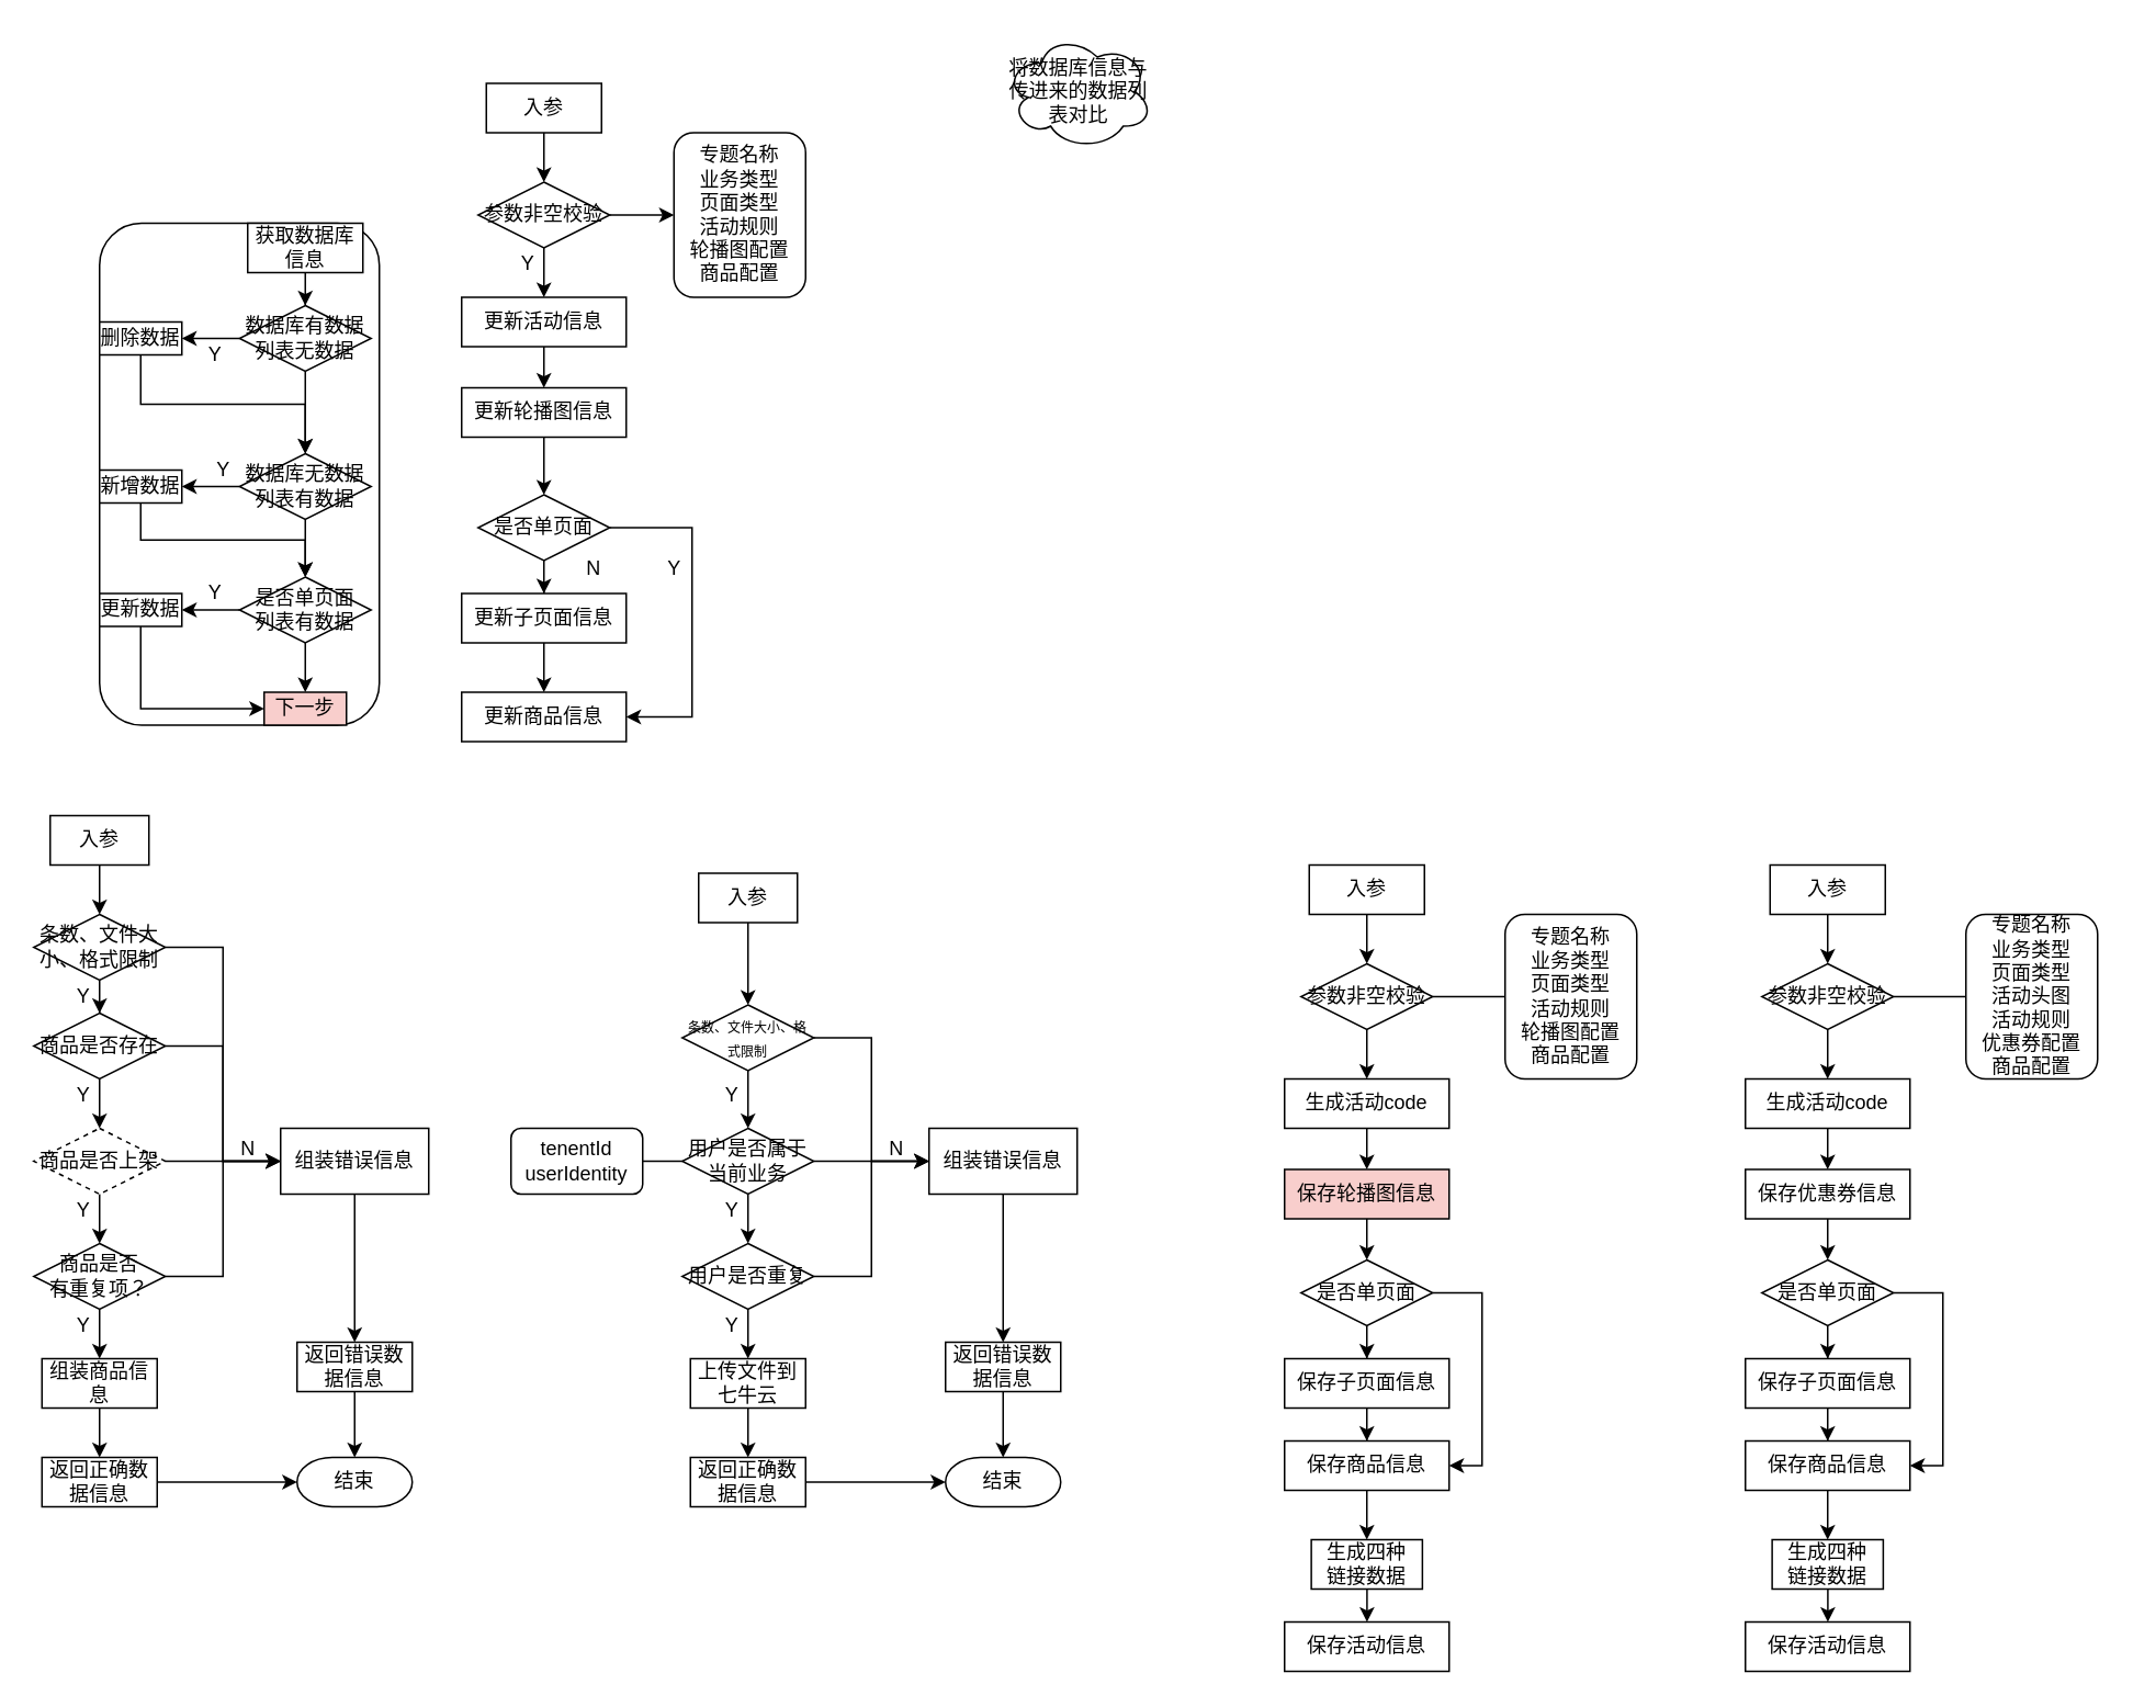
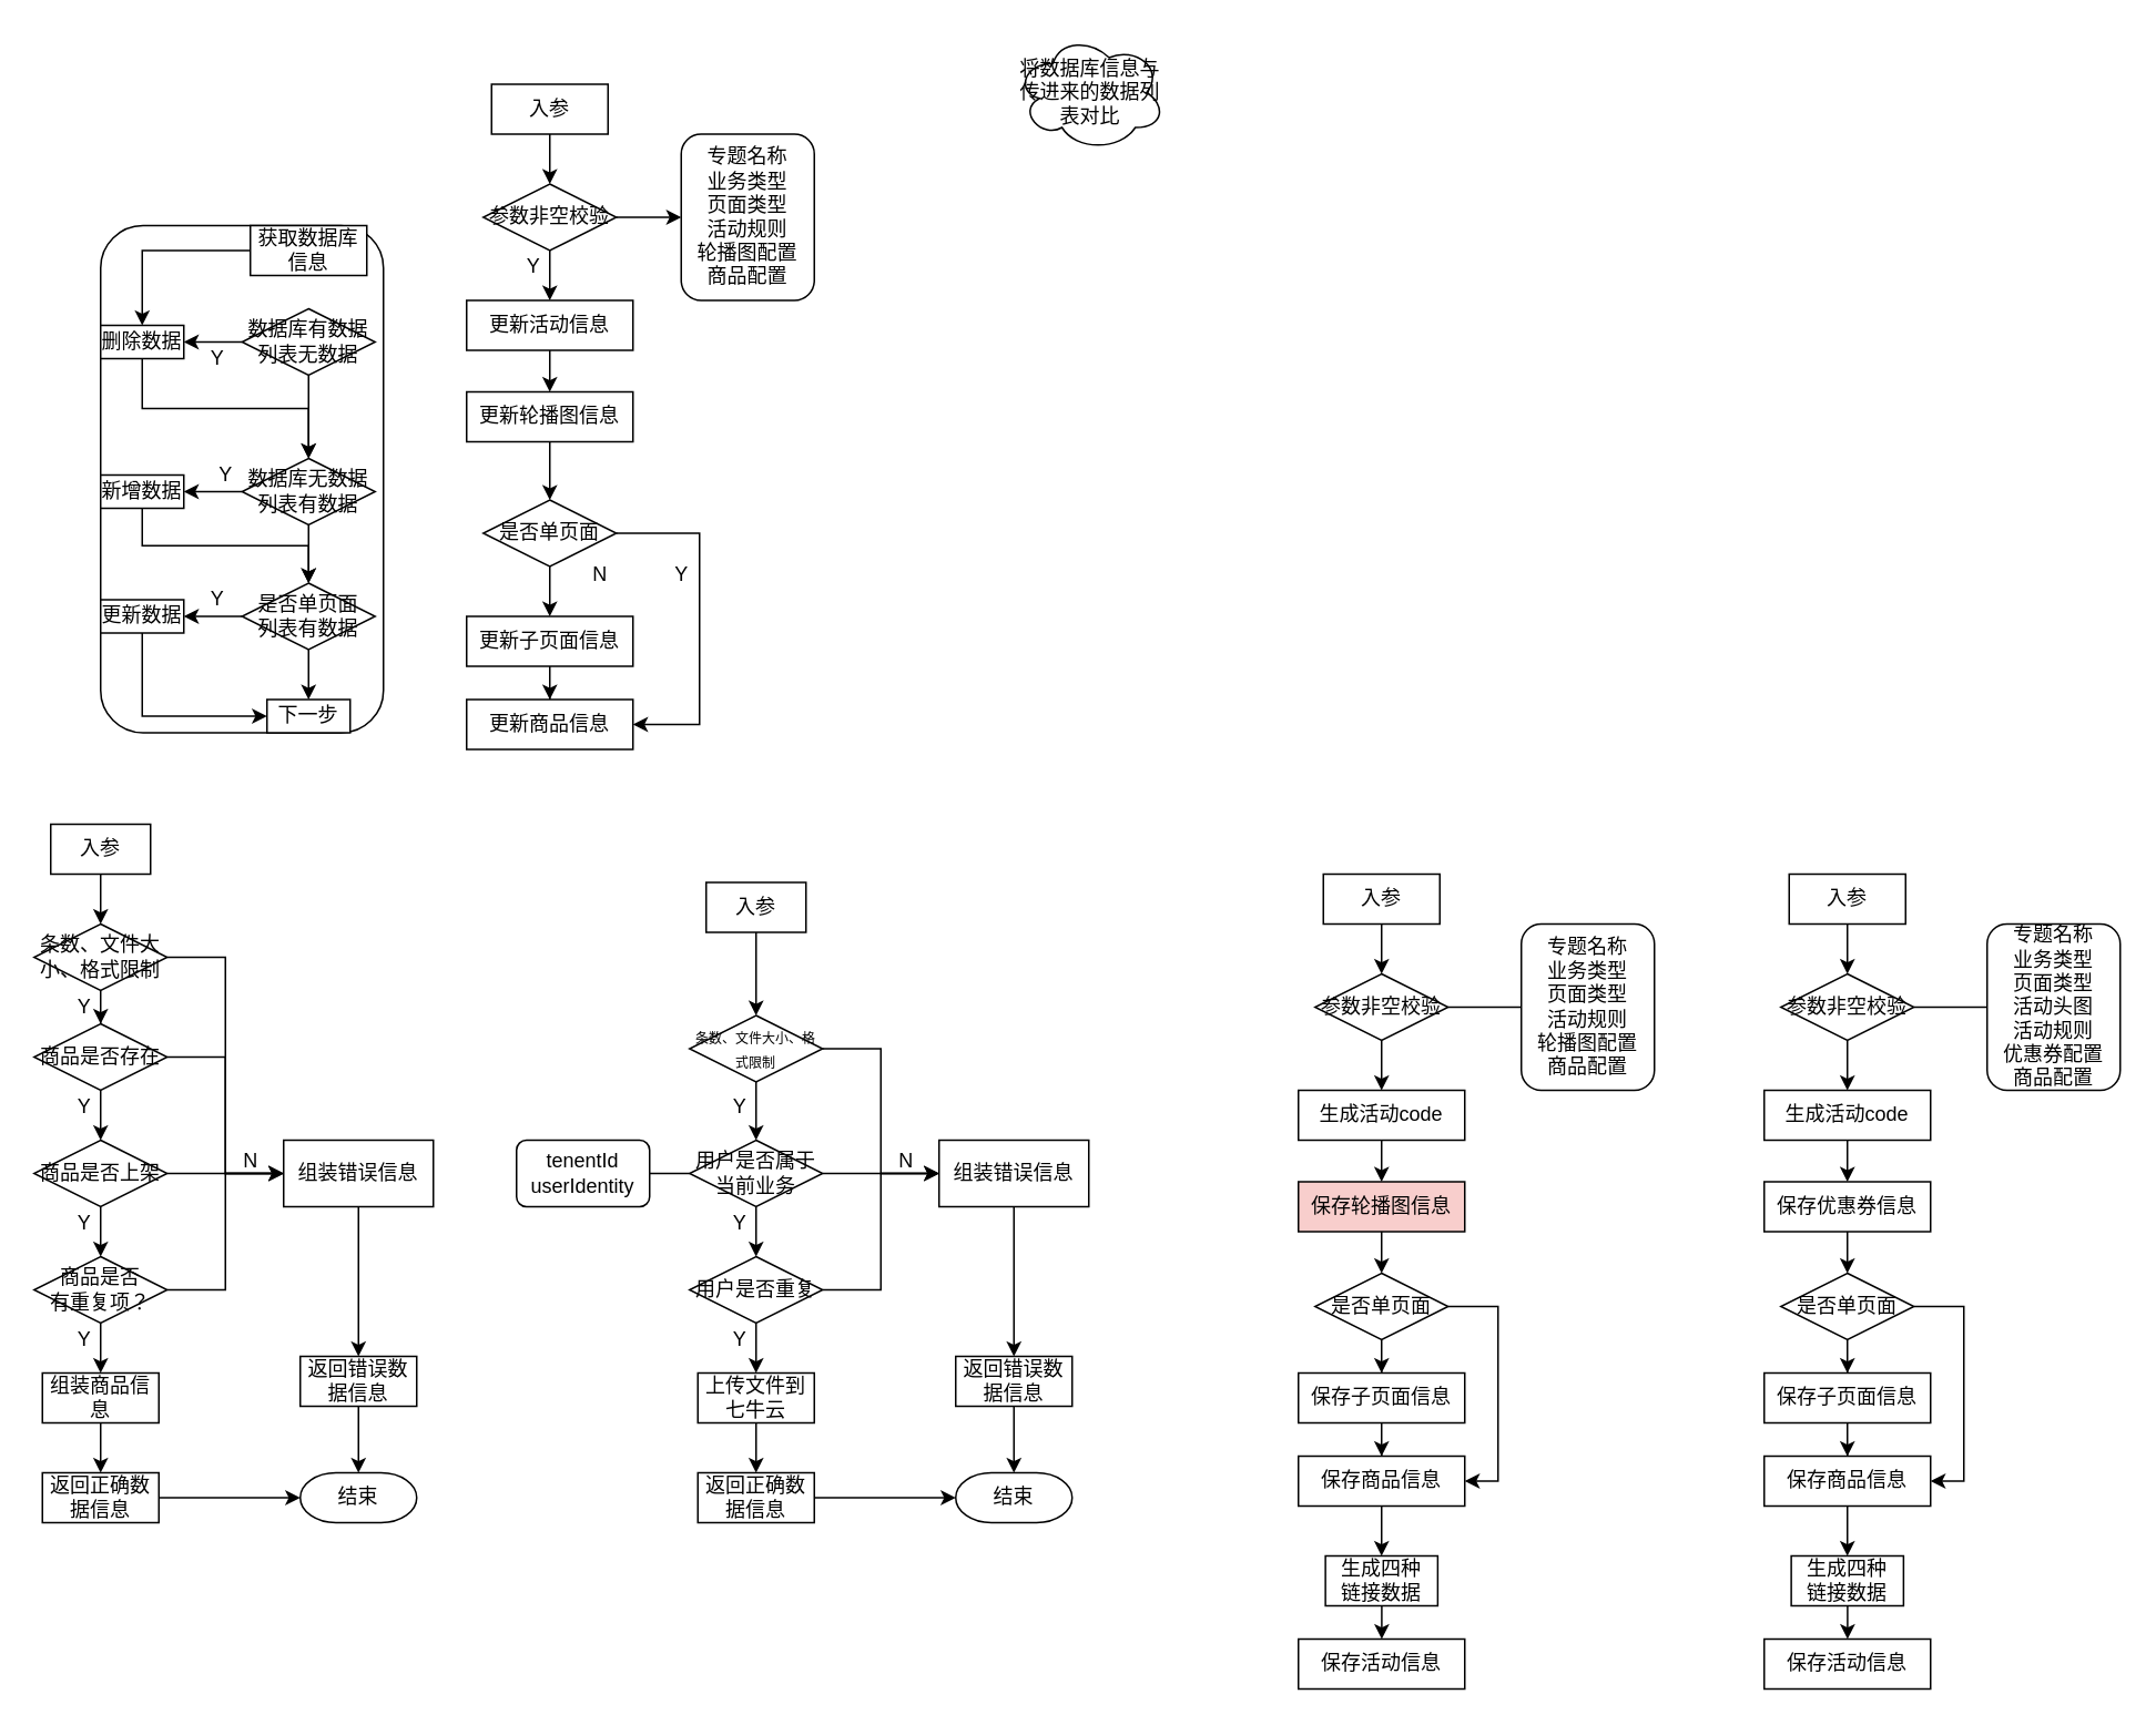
- <mxCell id="10" style="edgeStyle=orthogonalEdgeStyle;rounded=0;orthogonalLoop=1;jettySize=auto;html=1;" edge="1" parent="1" source="11" target="14"><mxGeometry relative="1" as="geometry" /></mxCell>
+ <mxCell id="10" style="edgeStyle=orthogonalEdgeStyle;rounded=0;orthogonalLoop=1;jettySize=auto;html=1;" edge="1" parent="1" source="11" target="16"><mxGeometry relative="1" as="geometry" /></mxCell>
- <mxCell id="27" value="更新子页面信息" style="rounded=0;whiteSpace=wrap;html=1;strokeWidth=1;" vertex="1" parent="1"><mxGeometry x="280" y="360" width="100" height="30" as="geometry" /></mxCell>
+ <mxCell id="27" value="更新子页面信息" style="rounded=0;whiteSpace=wrap;html=1;strokeWidth=1;" vertex="1" parent="1"><mxGeometry x="280" y="370" width="100" height="30" as="geometry" /></mxCell>
- <mxCell id="137" value="下一步" style="rounded=0;whiteSpace=wrap;html=1;strokeWidth=1;fillColor=#f8cecc;" vertex="1" parent="1"><mxGeometry x="160" y="420" width="50" height="20" as="geometry" /></mxCell>
+ <mxCell id="137" value="下一步" style="rounded=0;whiteSpace=wrap;html=1;strokeWidth=1;" vertex="1" parent="1"><mxGeometry x="160" y="420" width="50" height="20" as="geometry" /></mxCell>
- <mxCell id="38" value="商品是否上架" style="rhombus;whiteSpace=wrap;html=1;strokeWidth=1;dashed=1;" vertex="1" parent="1"><mxGeometry x="20" y="685" width="80" height="40" as="geometry" /></mxCell>
+ <mxCell id="38" value="商品是否上架" style="rhombus;whiteSpace=wrap;html=1;strokeWidth=1;" vertex="1" parent="1"><mxGeometry x="20" y="685" width="80" height="40" as="geometry" /></mxCell>
